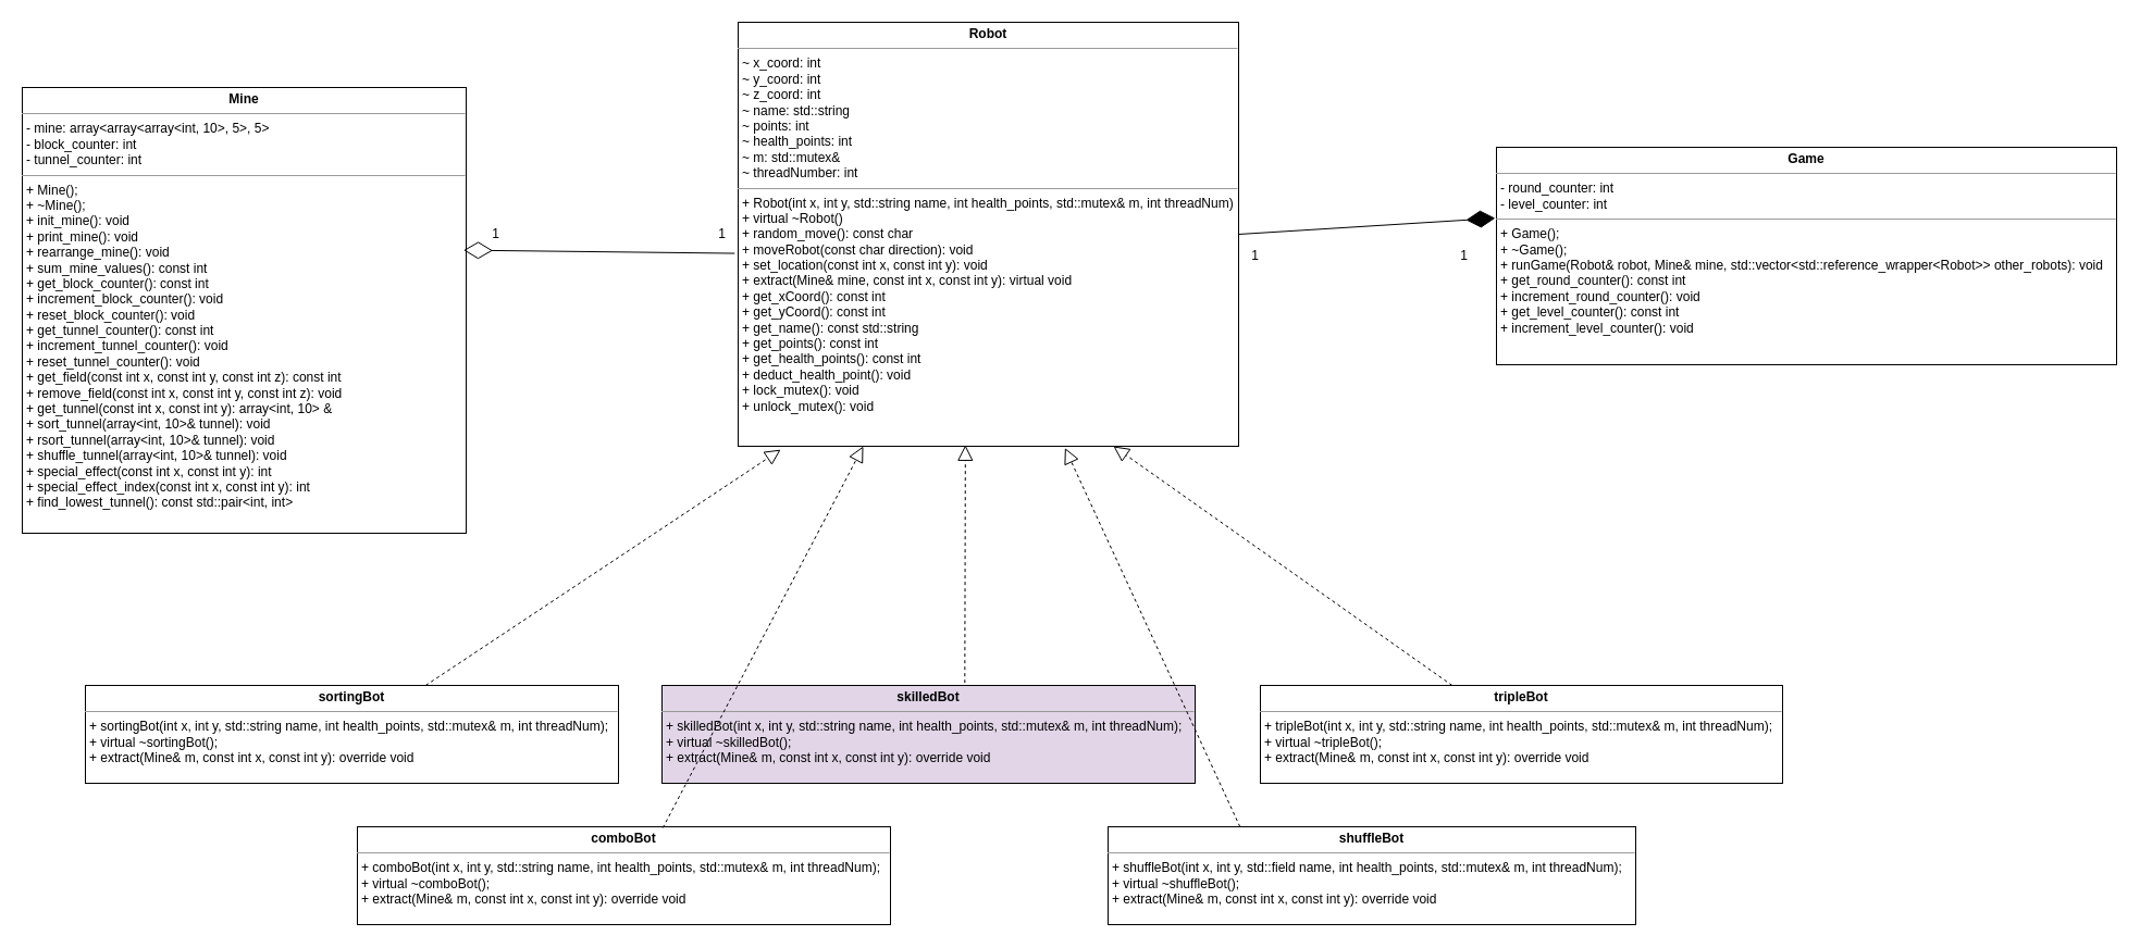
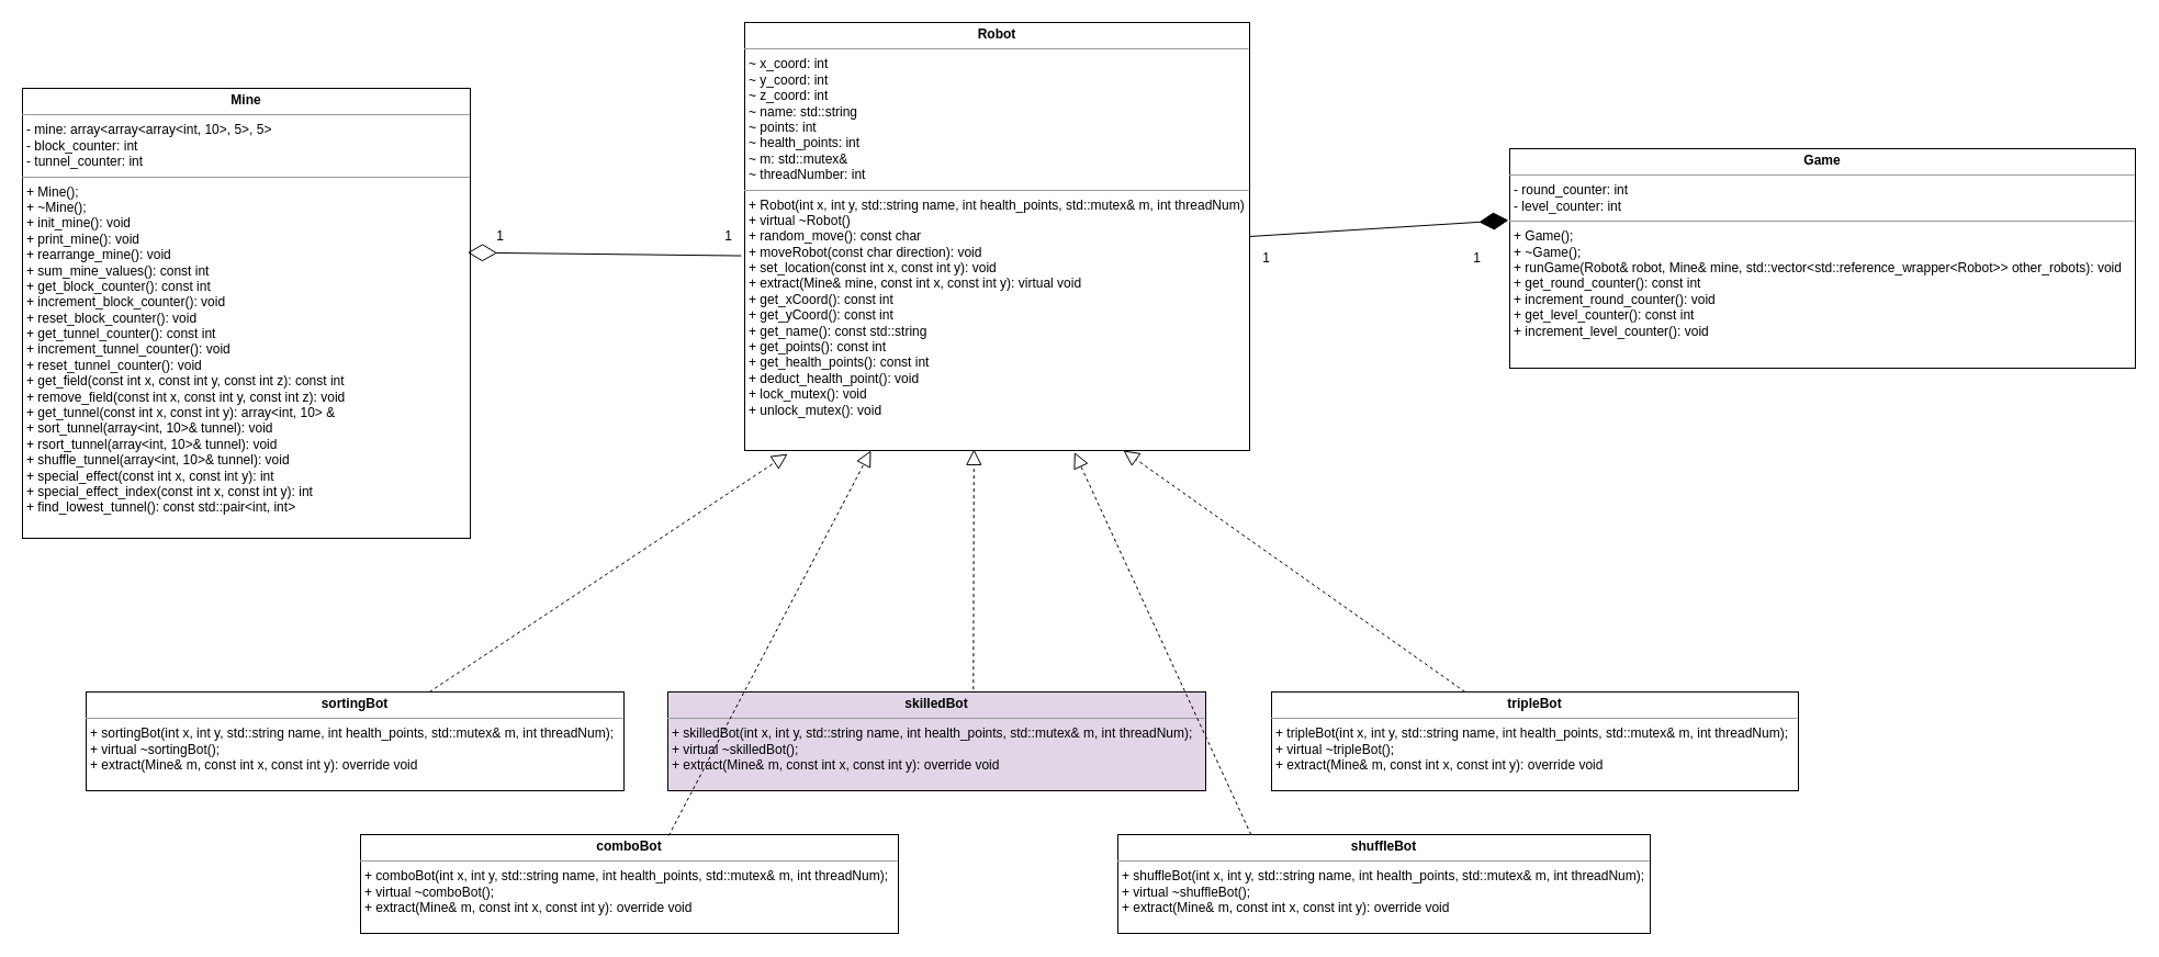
- <mxCell id="17" value="&lt;p style=&quot;margin:0px;margin-top:4px;text-align:center;&quot;&gt;&lt;b&gt;shuffleBot&lt;/b&gt;&lt;/p&gt;&lt;hr size=&quot;1&quot;&gt;&lt;p style=&quot;margin:0px;margin-left:4px;&quot;&gt;+ shuffleBot(int x, int y, std::field name, int health_points, std::mutex&amp;amp; m, int threadNum);&lt;/p&gt;&lt;p style=&quot;margin:0px;margin-left:4px;&quot;&gt;+ virtual ~shuffleBot();&lt;/p&gt;&lt;p style=&quot;margin:0px;margin-left:4px;&quot;&gt;&lt;span style=&quot;background-color: initial;&quot;&gt;+ extract(Mine&amp;amp; m, const int x, const int y): override void&lt;/span&gt;&lt;br&gt;&lt;/p&gt;" style="verticalAlign=top;align=left;overflow=fill;fontSize=12;fontFamily=Helvetica;html=1;" vertex="1" parent="1"><mxGeometry x="1018" y="760" width="485" height="90" as="geometry" /></mxCell>
+ <mxCell id="17" value="&lt;p style=&quot;margin:0px;margin-top:4px;text-align:center;&quot;&gt;&lt;b&gt;shuffleBot&lt;/b&gt;&lt;/p&gt;&lt;hr size=&quot;1&quot;&gt;&lt;p style=&quot;margin:0px;margin-left:4px;&quot;&gt;+ shuffleBot(int x, int y, std::string name, int health_points, std::mutex&amp;amp; m, int threadNum);&lt;/p&gt;&lt;p style=&quot;margin:0px;margin-left:4px;&quot;&gt;+ virtual ~shuffleBot();&lt;/p&gt;&lt;p style=&quot;margin:0px;margin-left:4px;&quot;&gt;&lt;span style=&quot;background-color: initial;&quot;&gt;+ extract(Mine&amp;amp; m, const int x, const int y): override void&lt;/span&gt;&lt;br&gt;&lt;/p&gt;" style="verticalAlign=top;align=left;overflow=fill;fontSize=12;fontFamily=Helvetica;html=1;" vertex="1" parent="1"><mxGeometry x="1018" y="760" width="485" height="90" as="geometry" /></mxCell>
